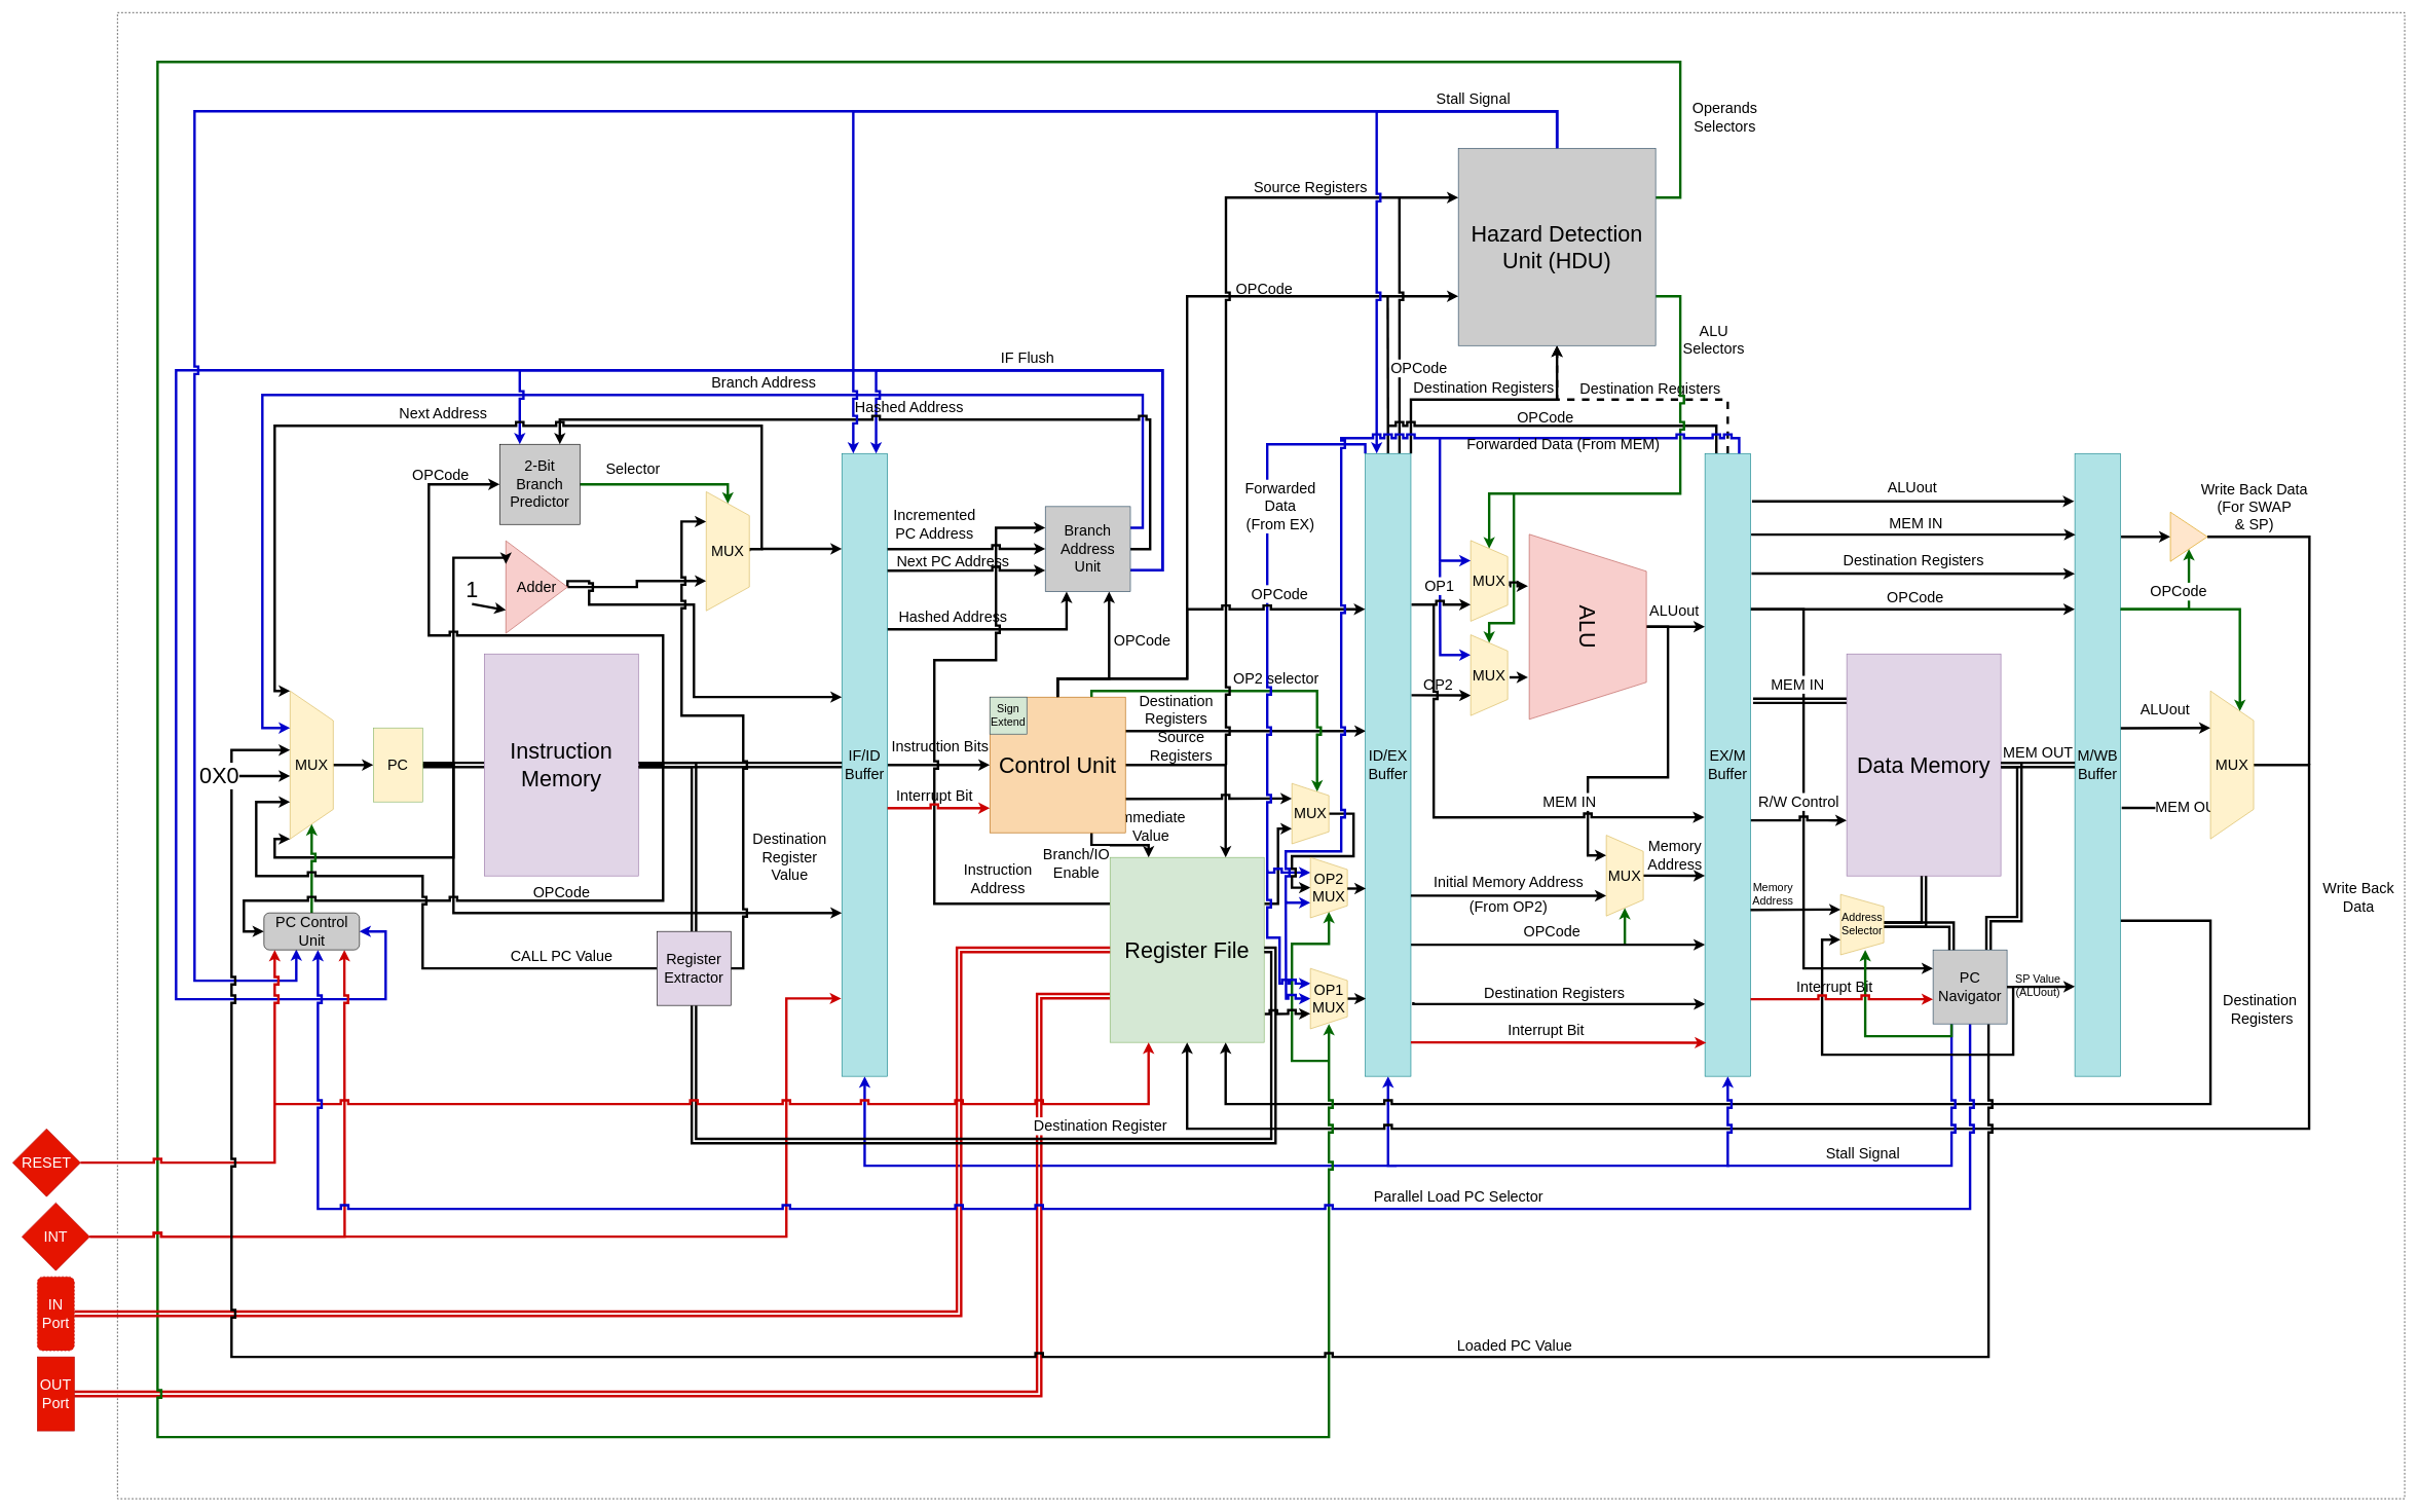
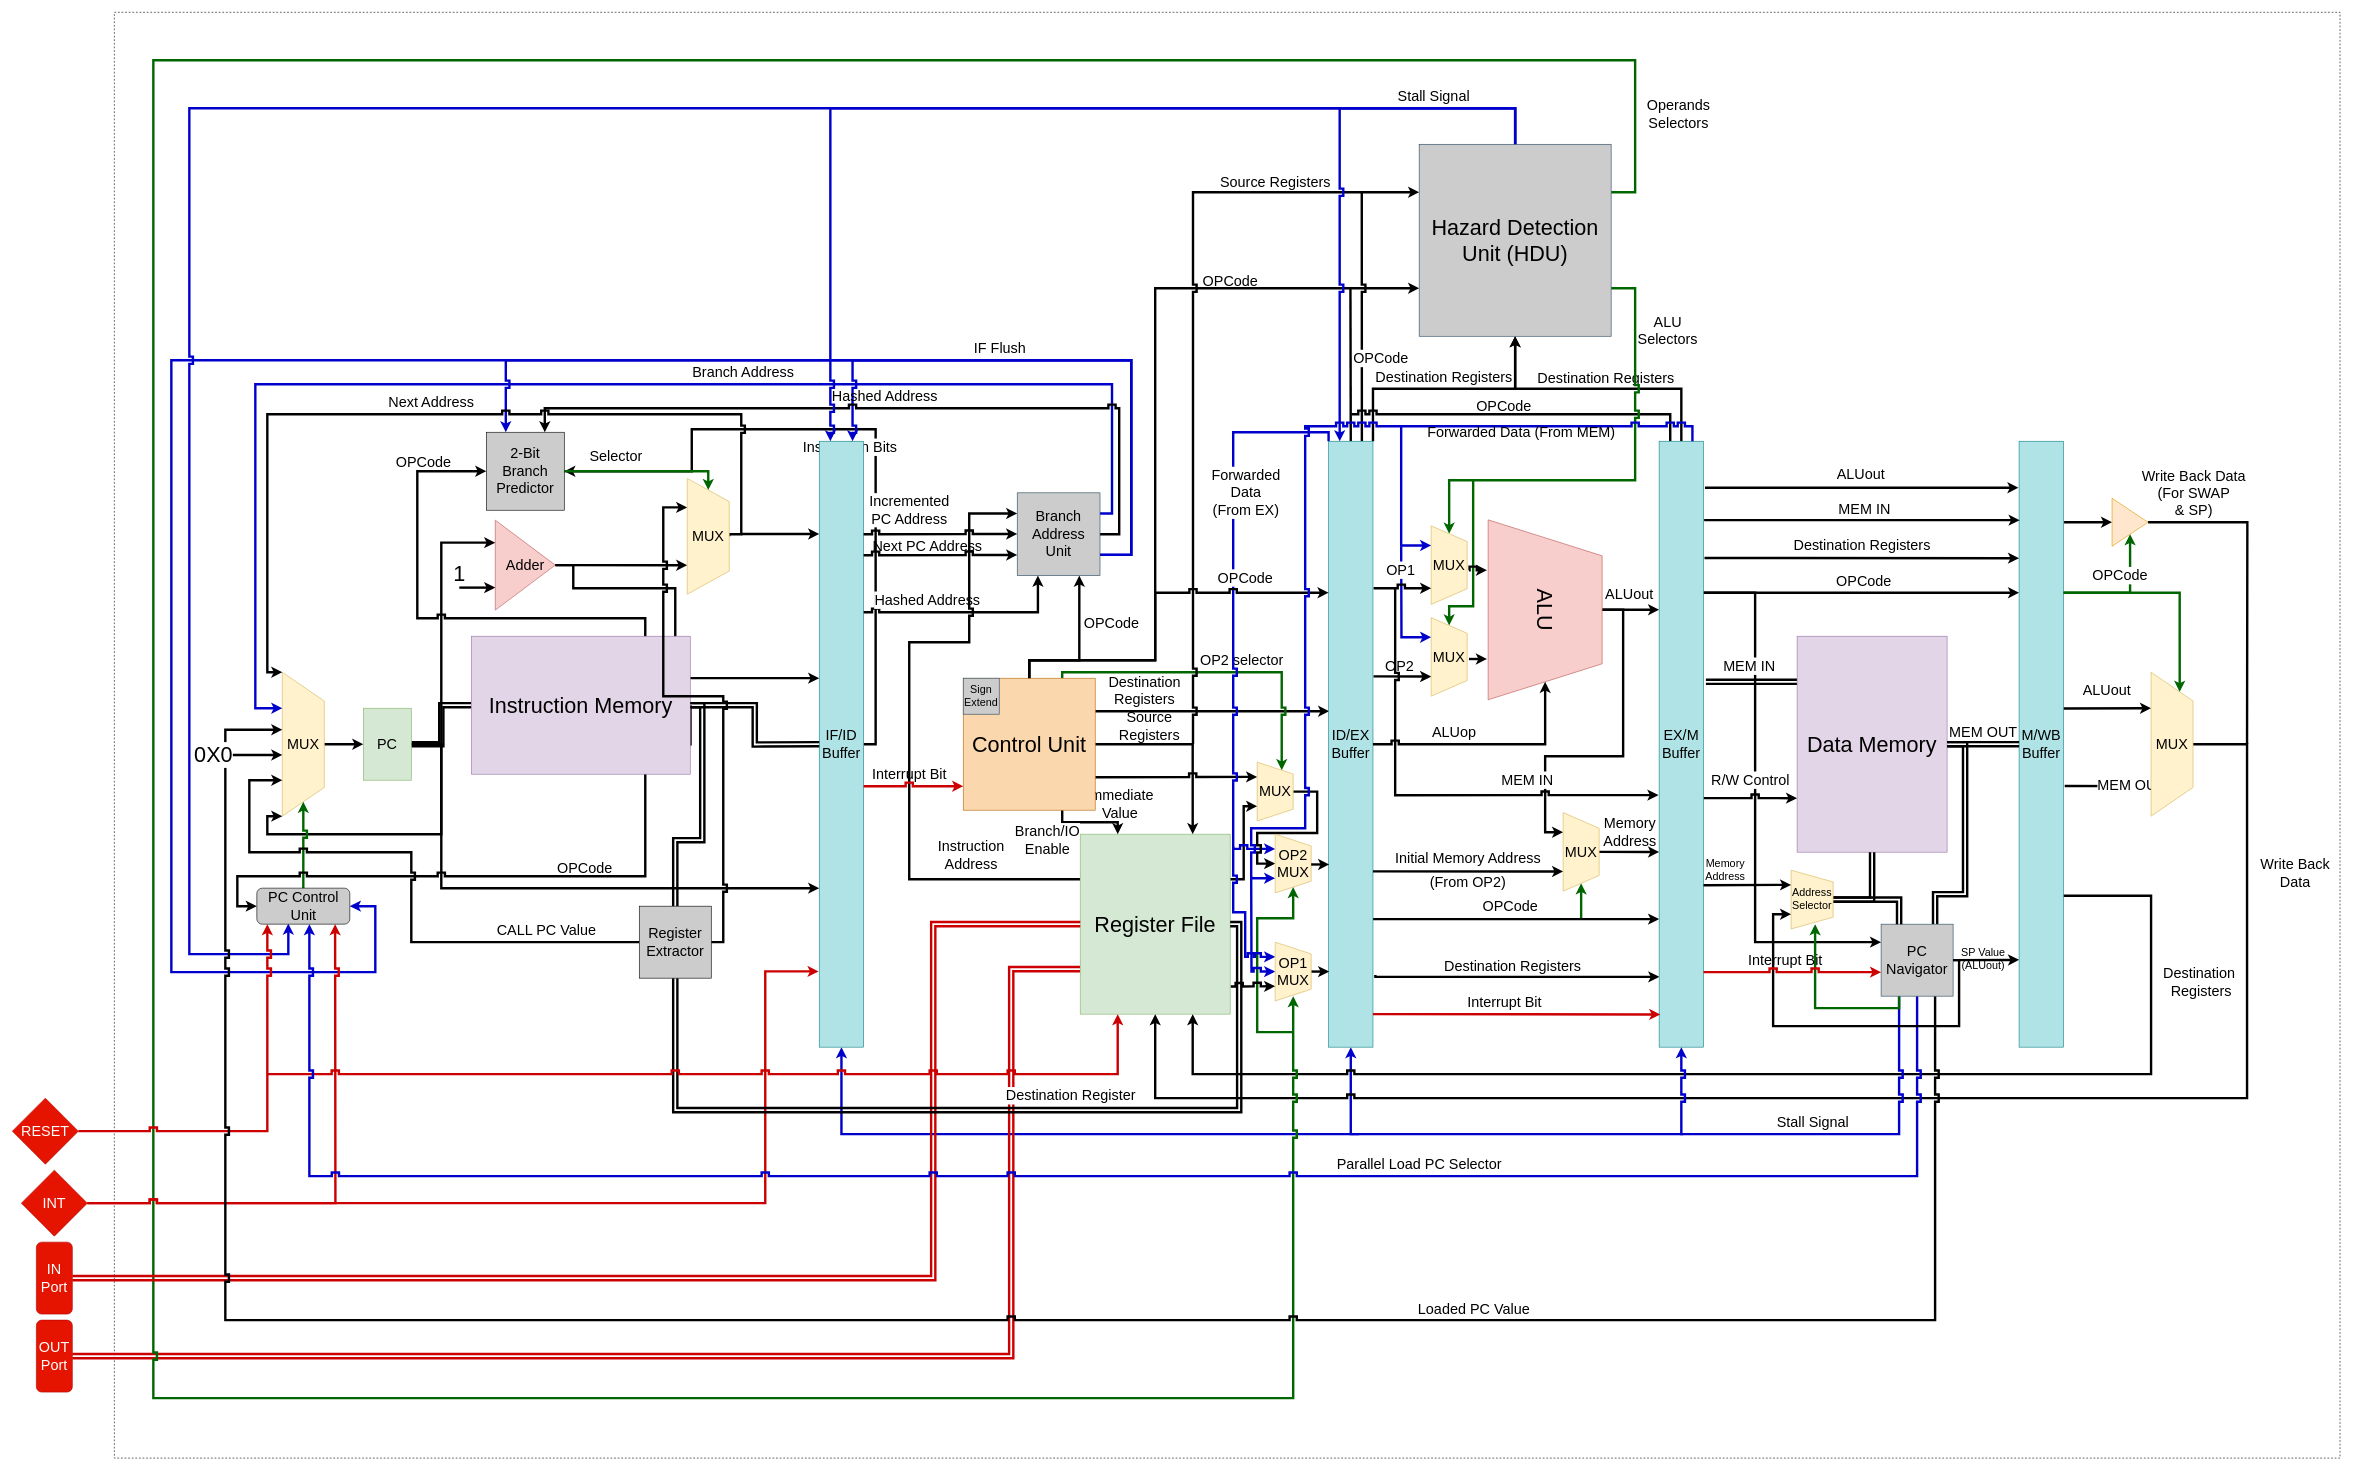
- <mxCell id="64" style="edgeStyle=orthogonalEdgeStyle;rounded=0;comic=0;jumpStyle=sharp;orthogonalLoop=1;jettySize=auto;html=1;exitX=0.5;exitY=0;exitDx=0;exitDy=0;entryX=0.5;entryY=1;entryDx=0;entryDy=0;shadow=0;labelBackgroundColor=#FFFFFF;startArrow=none;startFill=0;endArrow=classic;endFill=1;strokeColor=#000000;strokeWidth=4;dashed=1;" parent="1" source="66" target="87" edge="1"><mxGeometry relative="1" as="geometry" /></mxCell>
+ <mxCell id="64" style="edgeStyle=orthogonalEdgeStyle;rounded=0;comic=0;jumpStyle=sharp;orthogonalLoop=1;jettySize=auto;html=1;exitX=0.5;exitY=0;exitDx=0;exitDy=0;entryX=0.5;entryY=1;entryDx=0;entryDy=0;shadow=0;labelBackgroundColor=#FFFFFF;startArrow=none;startFill=0;endArrow=classic;endFill=1;strokeColor=#000000;strokeWidth=4;" parent="1" source="66" target="87" edge="1"><mxGeometry relative="1" as="geometry" /></mxCell>
- <mxCell id="10" value="&lt;div&gt;&lt;span style=&quot;font-size: 24px&quot;&gt;Adder&lt;/span&gt;&lt;/div&gt;" style="triangle;whiteSpace=wrap;html=1;align=center;fillColor=#f8cecc;strokeColor=#b85450;" parent="1" vertex="1"><mxGeometry x="820" y="876.5" width="100" height="150" as="geometry" /></mxCell>
+ <mxCell id="10" value="&lt;div&gt;&lt;span style=&quot;font-size: 24px&quot;&gt;Adder&lt;/span&gt;&lt;/div&gt;" style="triangle;whiteSpace=wrap;html=1;align=center;fillColor=#f8cecc;strokeColor=#b85450;" parent="1" vertex="1"><mxGeometry x="825" y="866.5" width="100" height="150" as="geometry" /></mxCell>
- <mxCell id="149" value="&lt;font style=&quot;font-size: 18px&quot;&gt;Sign Extend&lt;/font&gt;" style="whiteSpace=wrap;html=1;aspect=fixed;fillColor=#d5e8d4;strokeColor=#23445d;" parent="1" vertex="1"><mxGeometry x="1605" y="1130" width="60" height="60" as="geometry" /></mxCell>
+ <mxCell id="149" value="&lt;font style=&quot;font-size: 18px&quot;&gt;Sign Extend&lt;/font&gt;" style="whiteSpace=wrap;html=1;aspect=fixed;fillColor=#CCCCCC;strokeColor=#23445d;" parent="1" vertex="1"><mxGeometry x="1605" y="1130" width="60" height="60" as="geometry" /></mxCell>
- <mxCell id="19" value="&lt;font style=&quot;font-size: 24px&quot;&gt;PC&lt;/font&gt;" style="rounded=0;whiteSpace=wrap;html=1;fillColor=#fff2cc;strokeColor=#82b366;" parent="1" vertex="1"><mxGeometry x="605" y="1180" width="80" height="120" as="geometry" /></mxCell>
+ <mxCell id="19" value="&lt;font style=&quot;font-size: 24px&quot;&gt;PC&lt;/font&gt;" style="rounded=0;whiteSpace=wrap;html=1;fillColor=#d5e8d4;strokeColor=#82b366;" parent="1" vertex="1"><mxGeometry x="605" y="1180" width="80" height="120" as="geometry" /></mxCell>
- <mxCell id="80" value="&lt;font style=&quot;font-size: 36px&quot;&gt;Instruction Memory&lt;/font&gt;" style="rounded=0;whiteSpace=wrap;html=1;fillColor=#e1d5e7;strokeColor=#9673a6;" parent="1" vertex="1"><mxGeometry x="785" y="1060" width="250" height="360" as="geometry" /></mxCell>
+ <mxCell id="80" value="&lt;font style=&quot;font-size: 36px&quot;&gt;Instruction Memory&lt;/font&gt;" style="rounded=0;whiteSpace=wrap;html=1;fillColor=#e1d5e7;strokeColor=#9673a6;" parent="1" vertex="1"><mxGeometry x="785" y="1060" width="365" height="230" as="geometry" /></mxCell>
- <mxCell id="4" value="&lt;font style=&quot;font-size: 24px&quot;&gt;Instruction&amp;nbsp;Bits&lt;/font&gt;" style="edgeStyle=orthogonalEdgeStyle;rounded=0;orthogonalLoop=1;jettySize=auto;html=1;exitX=1;exitY=0.5;exitDx=0;exitDy=0;entryX=0;entryY=0.5;entryDx=0;entryDy=0;fillColor=none;strokeWidth=4;jumpStyle=sharp;" parent="1" source="7" target="35" edge="1"><mxGeometry x="0.036" y="30" relative="1" as="geometry"><mxPoint x="-1" as="offset" /></mxGeometry></mxCell>
+ <mxCell id="4" value="&lt;font style=&quot;font-size: 24px&quot;&gt;Instruction&amp;nbsp;Bits&lt;/font&gt;" style="edgeStyle=orthogonalEdgeStyle;rounded=0;orthogonalLoop=1;jettySize=auto;html=1;exitX=1;exitY=0.5;exitDx=0;exitDy=0;fillColor=none;strokeWidth=4;jumpStyle=sharp;" parent="1" source="7" target="102" edge="1"><mxGeometry x="0.036" y="30" relative="1" as="geometry"><mxPoint x="-1" as="offset" /></mxGeometry></mxCell>
+ <mxCell id="134" value="&lt;font style=&quot;font-size: 24px&quot;&gt;ALUop&lt;/font&gt;" style="edgeStyle=orthogonalEdgeStyle;rounded=0;orthogonalLoop=1;jettySize=auto;html=1;exitX=1;exitY=0.5;exitDx=0;exitDy=0;entryX=1;entryY=0.5;entryDx=0;entryDy=0;fillColor=none;strokeWidth=4;jumpStyle=sharp;" parent="1" source="48" target="58" edge="1"><mxGeometry x="-0.314" y="20" relative="1" as="geometry"><Array as="points"><mxPoint x="2575" y="1240" /></Array><mxPoint x="1" as="offset" /></mxGeometry></mxCell>
- <mxCell id="127" value="&lt;font style=&quot;font-size: 24px&quot;&gt;Destination &lt;br&gt;Register &lt;br&gt;Value&lt;/font&gt;" style="text;html=1;align=center;verticalAlign=middle;resizable=0;points=[];autosize=1;fontColor=#000000;" parent="1" vertex="1"><mxGeometry x="1210" y="1360" width="140" height="60" as="geometry" /></mxCell>
- <mxCell id="123" value="&lt;font style=&quot;font-size: 24px&quot;&gt;Register Extractor&lt;/font&gt;" style="whiteSpace=wrap;html=1;aspect=fixed;fontColor=#000000;fillColor=#e1d5e7;" parent="1" vertex="1"><mxGeometry x="1065" y="1510" width="120" height="120" as="geometry" /></mxCell>
+ <mxCell id="123" value="&lt;font style=&quot;font-size: 24px&quot;&gt;Register Extractor&lt;/font&gt;" style="whiteSpace=wrap;html=1;aspect=fixed;fontColor=#000000;fillColor=#CCCCCC;" parent="1" vertex="1"><mxGeometry x="1065" y="1510" width="120" height="120" as="geometry" /></mxCell>
- <mxCell id="104" value="&lt;font style=&quot;font-size: 24px&quot;&gt;IN Port&lt;/font&gt;" style="rounded=1;whiteSpace=wrap;html=1;direction=south;fillColor=#e51400;strokeColor=#B20000;fontColor=#ffffff;dashed=1;" parent="1" vertex="1"><mxGeometry x="60" y="2070" width="60" height="120" as="geometry" /></mxCell>
+ <mxCell id="104" value="&lt;font style=&quot;font-size: 24px&quot;&gt;IN Port&lt;/font&gt;" style="rounded=1;whiteSpace=wrap;html=1;direction=south;fillColor=#e51400;strokeColor=#B20000;fontColor=#ffffff;" parent="1" vertex="1"><mxGeometry x="60" y="2070" width="60" height="120" as="geometry" /></mxCell>
- <mxCell id="105" value="&lt;font style=&quot;font-size: 24px&quot;&gt;OUT Port&lt;/font&gt;" style="whiteSpace=wrap;html=1;direction=south;fillColor=#e51400;strokeColor=#B20000;fontColor=#ffffff;rounded=0;" parent="1" vertex="1"><mxGeometry x="60" y="2200" width="60" height="120" as="geometry" /></mxCell>
+ <mxCell id="105" value="&lt;font style=&quot;font-size: 24px&quot;&gt;OUT Port&lt;/font&gt;" style="rounded=1;whiteSpace=wrap;html=1;direction=south;fillColor=#e51400;strokeColor=#B20000;fontColor=#ffffff;" parent="1" vertex="1"><mxGeometry x="60" y="2200" width="60" height="120" as="geometry" /></mxCell>
